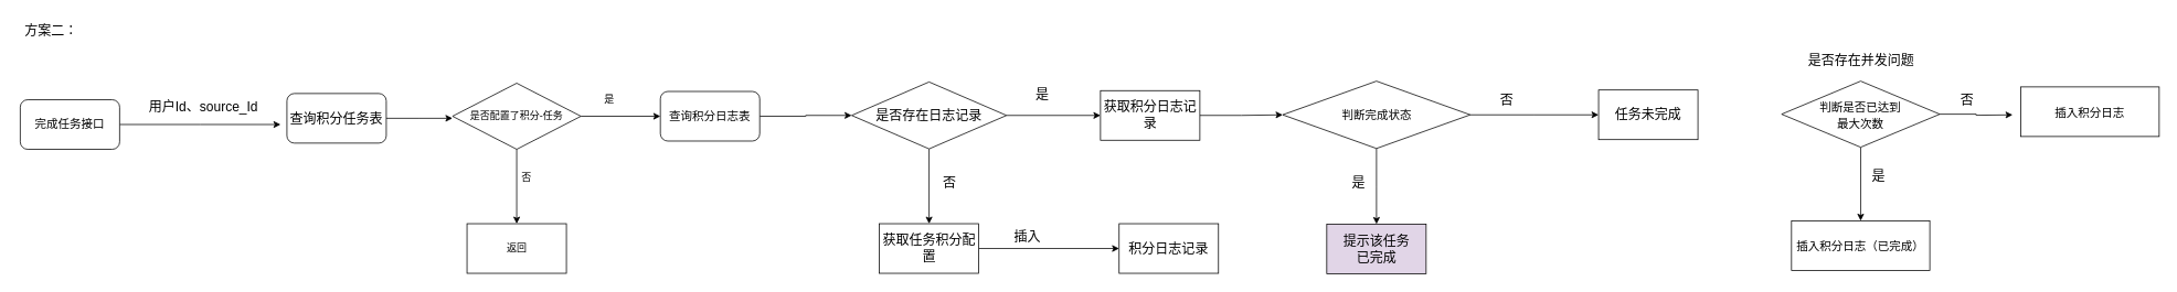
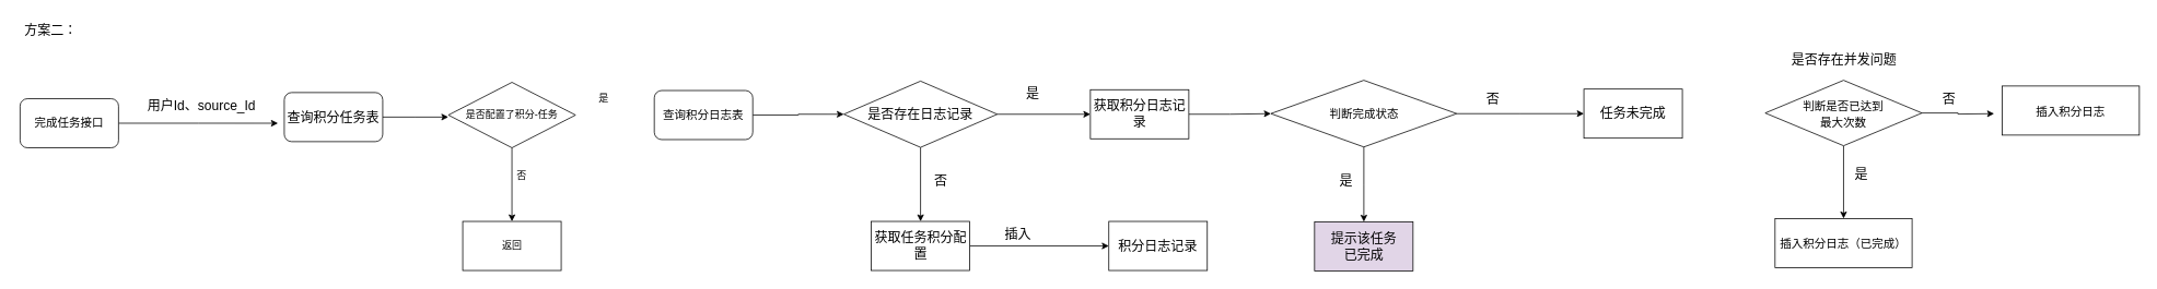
- <mxCell id="37" value="" style="edgeStyle=orthogonalEdgeStyle;rounded=0;orthogonalLoop=1;jettySize=auto;html=1;" edge="1" parent="1" source="38" target="6"><mxGeometry relative="1" as="geometry" /></mxCell>
